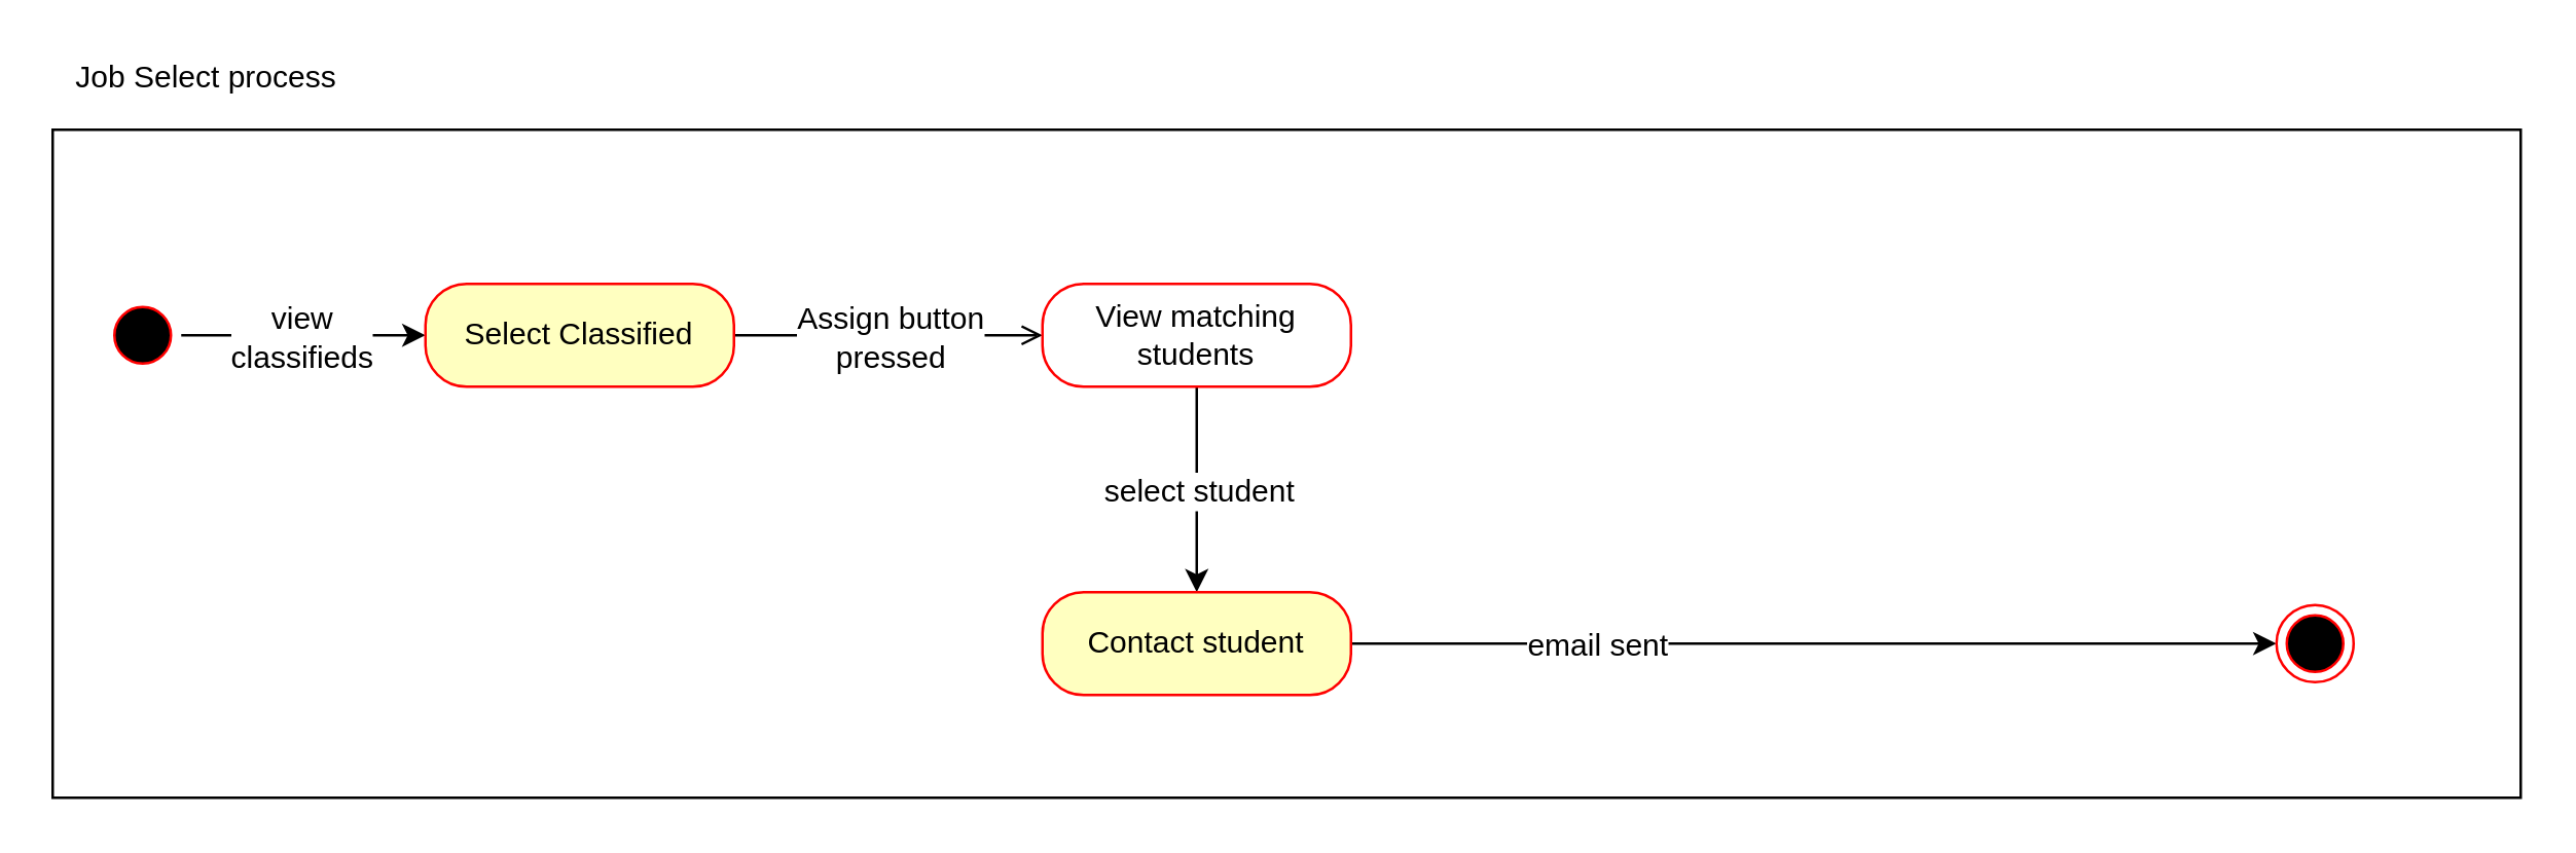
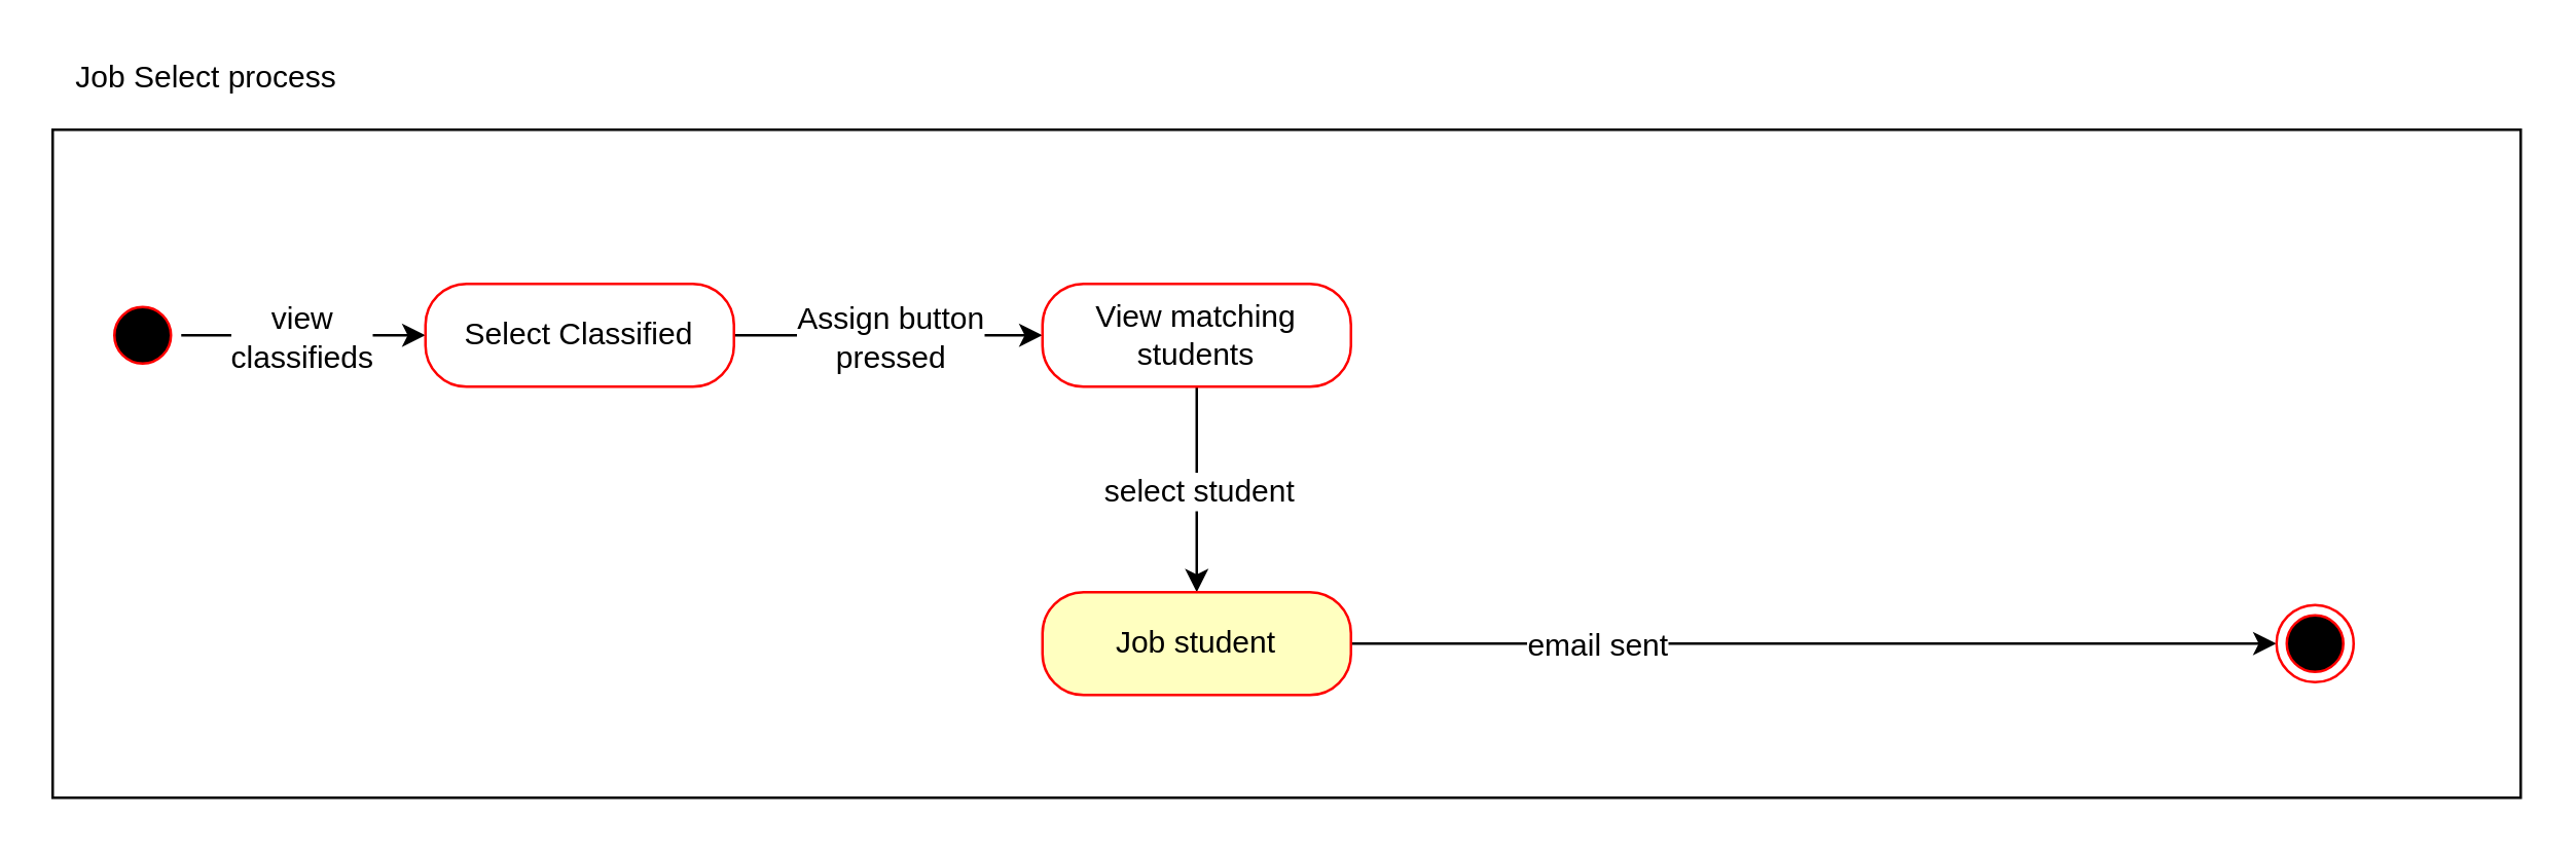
- <mxCell id="8" value="Select Classified" style="rounded=1;whiteSpace=wrap;html=1;arcSize=40;fontColor=#000000;fillColor=#ffffc0;strokeColor=#ff0000;" parent="1" vertex="1"><mxGeometry x="165" y="110" width="120" height="40" as="geometry" /></mxCell>
+ <mxCell id="8" value="Select Classified" style="rounded=1;whiteSpace=wrap;html=1;arcSize=40;fontColor=#000000;fillColor=#ffffff;strokeColor=#ff0000;" parent="1" vertex="1"><mxGeometry x="165" y="110" width="120" height="40" as="geometry" /></mxCell>
- <mxCell id="6" style="edgeStyle=orthogonalEdgeStyle;rounded=0;orthogonalLoop=1;jettySize=auto;html=1;exitX=1;exitY=0.5;exitDx=0;exitDy=0;endArrow=open;" parent="1" source="8" target="11" edge="1"><mxGeometry relative="1" as="geometry" /></mxCell>
+ <mxCell id="6" style="edgeStyle=orthogonalEdgeStyle;rounded=0;orthogonalLoop=1;jettySize=auto;html=1;exitX=1;exitY=0.5;exitDx=0;exitDy=0;" parent="1" source="8" target="11" edge="1"><mxGeometry relative="1" as="geometry" /></mxCell>
- <mxCell id="14" value="Contact student" style="rounded=1;whiteSpace=wrap;html=1;arcSize=40;fontColor=#000000;fillColor=#ffffc0;strokeColor=#ff0000;" parent="1" vertex="1"><mxGeometry x="405" y="230" width="120" height="40" as="geometry" /></mxCell>
+ <mxCell id="14" value="Job student" style="rounded=1;whiteSpace=wrap;html=1;arcSize=40;fontColor=#000000;fillColor=#ffffc0;strokeColor=#ff0000;" parent="1" vertex="1"><mxGeometry x="405" y="230" width="120" height="40" as="geometry" /></mxCell>
